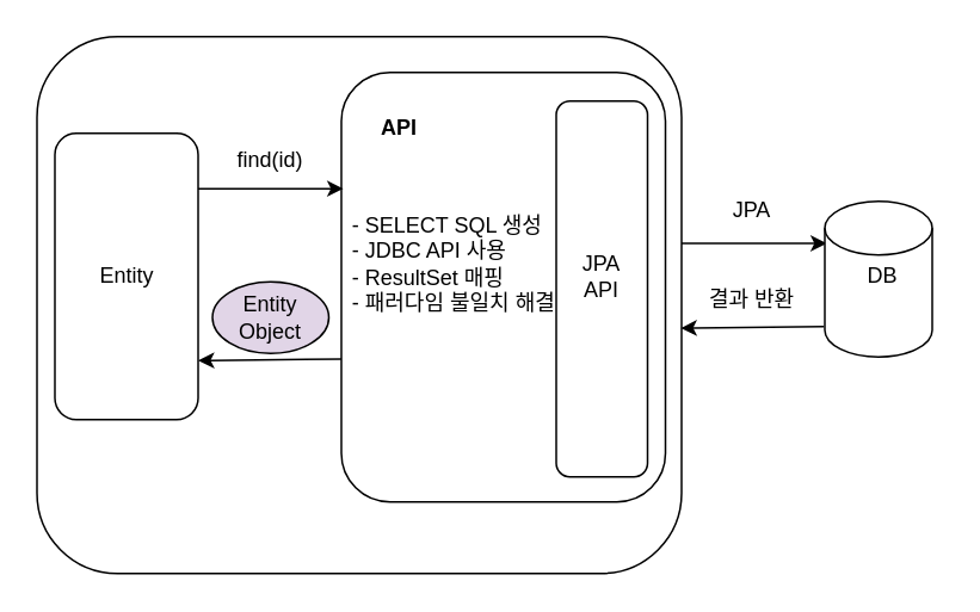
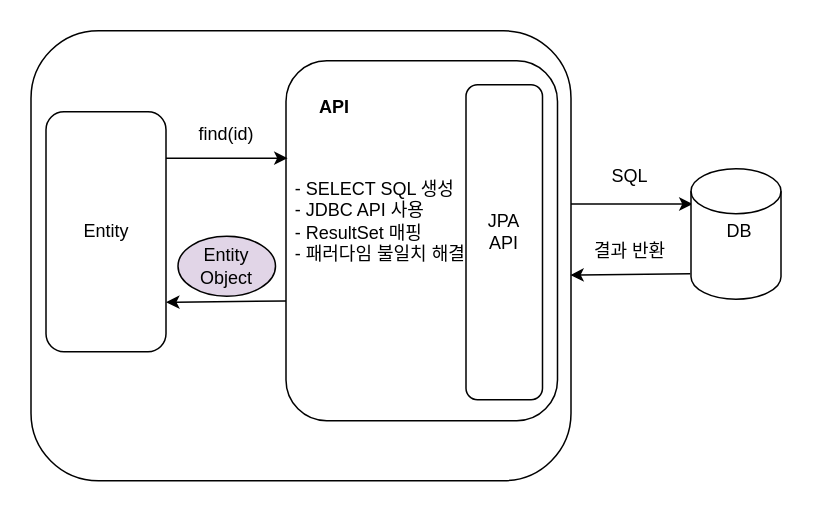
- <mxCell id="15" value="JPA" style="text;html=1;strokeColor=none;fillColor=none;align=center;verticalAlign=middle;whiteSpace=wrap;rounded=0;" vertex="1" parent="1"><mxGeometry x="387" y="102" width="65" height="30" as="geometry" /></mxCell>
+ <mxCell id="15" value="SQL" style="text;html=1;strokeColor=none;fillColor=none;align=center;verticalAlign=middle;whiteSpace=wrap;rounded=0;" vertex="1" parent="1"><mxGeometry x="387" y="102" width="65" height="30" as="geometry" /></mxCell>
